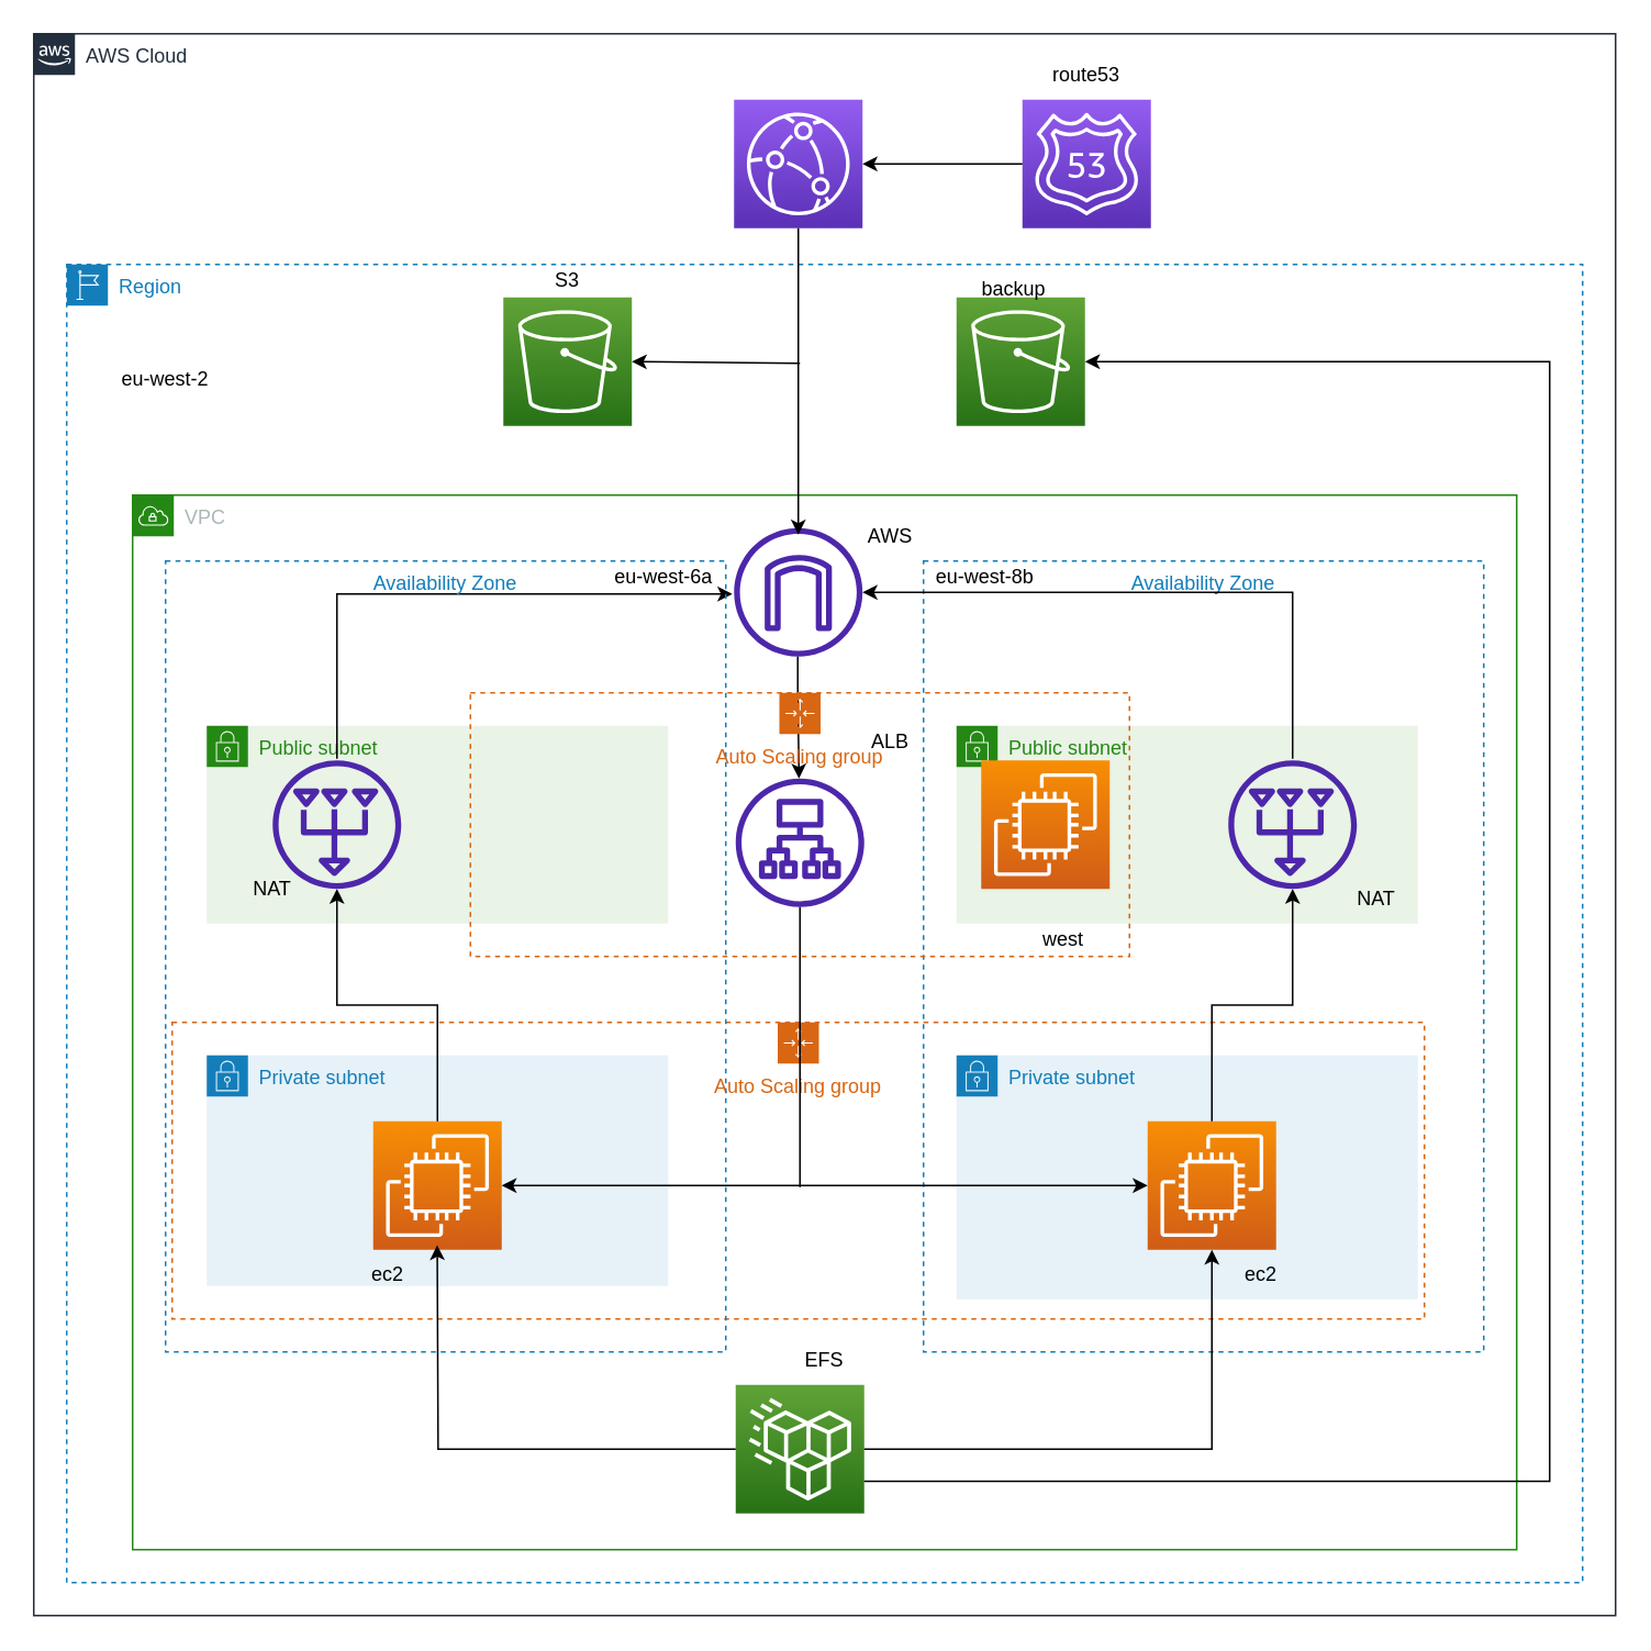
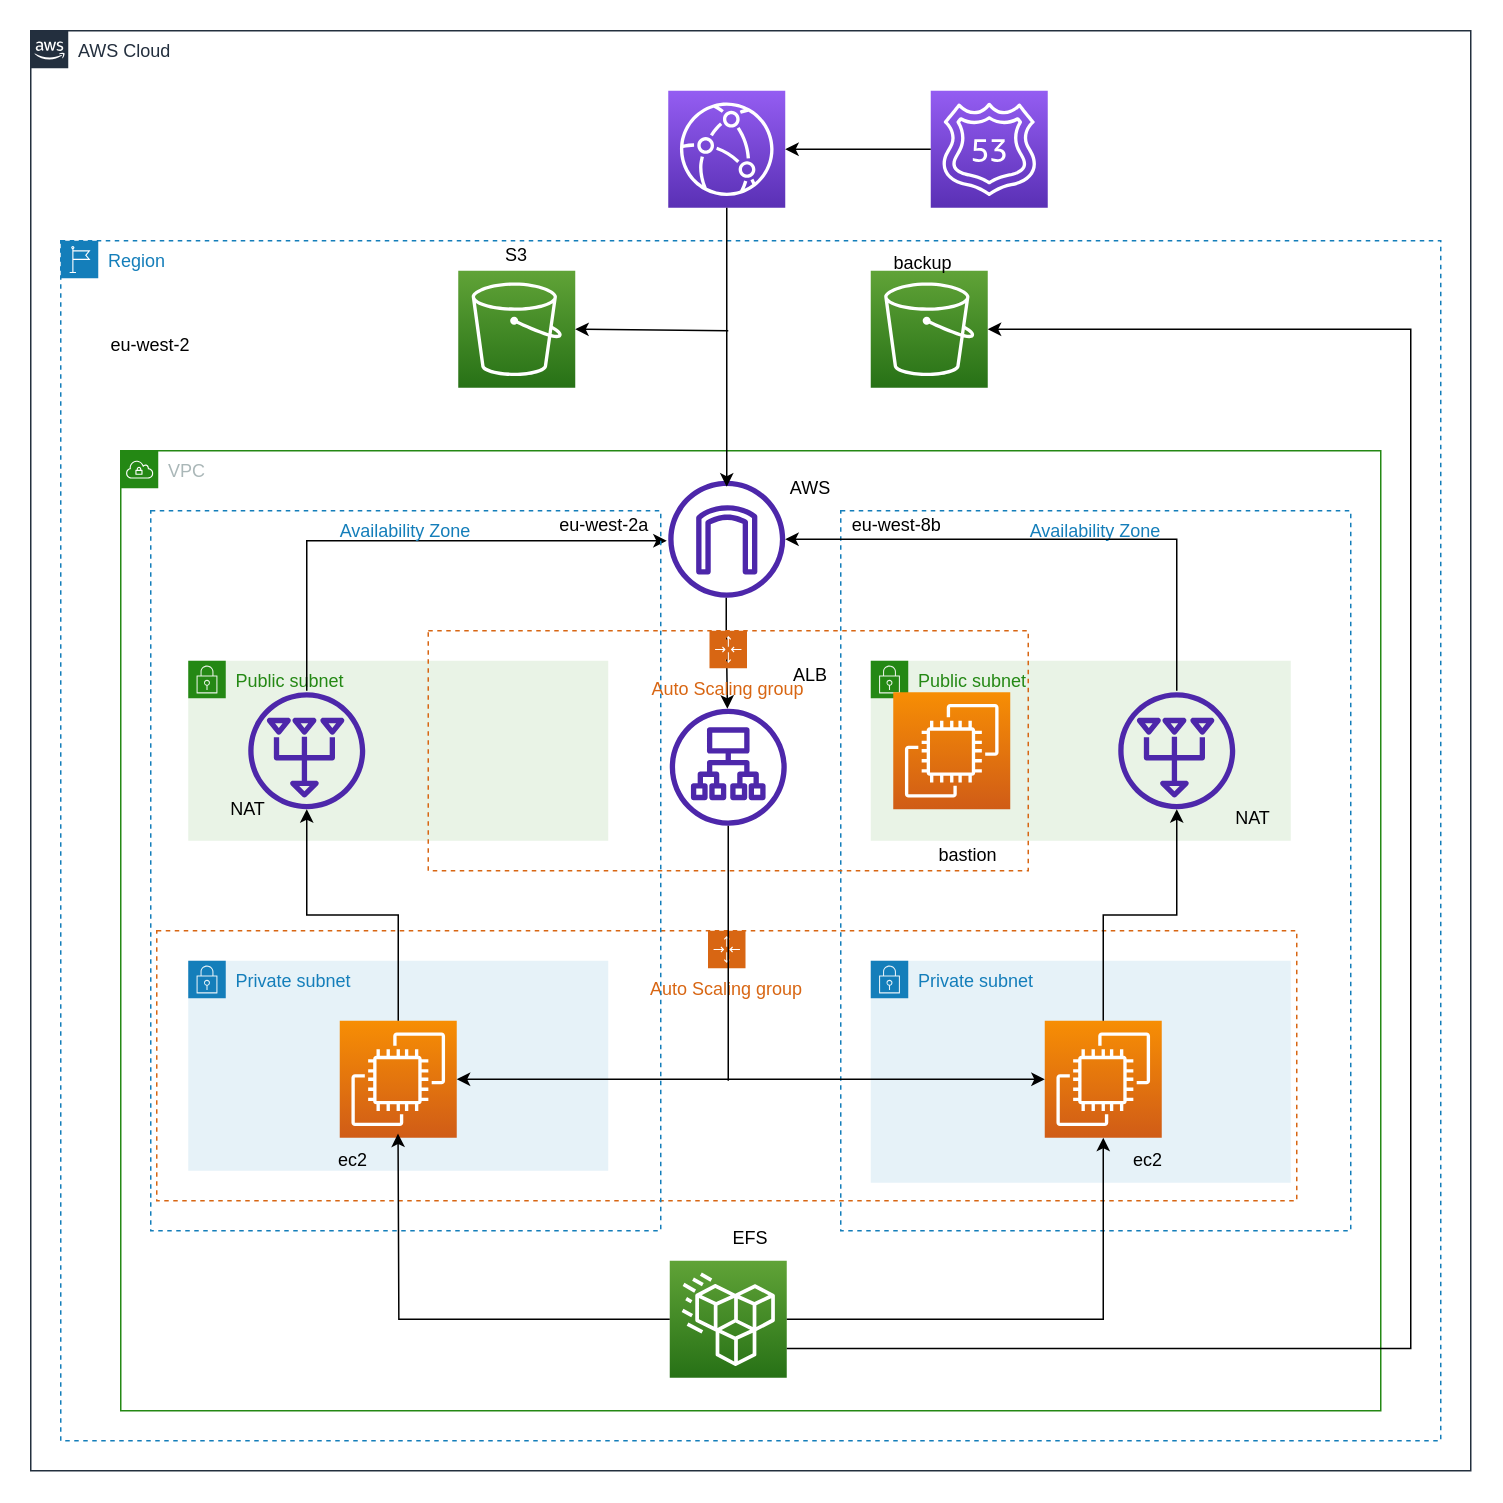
- <mxCell id="37" value="route53" style="text;html=1;strokeColor=none;fillColor=none;align=center;verticalAlign=middle;whiteSpace=wrap;rounded=0;" vertex="1" parent="1"><mxGeometry x="629" y="30" width="60" height="30" as="geometry" /></mxCell>
- <mxCell id="31" value="eu-west-6a" style="text;html=1;strokeColor=none;fillColor=none;align=center;verticalAlign=middle;whiteSpace=wrap;rounded=0;" parent="1" vertex="1"><mxGeometry x="370" y="335" width="65" height="30" as="geometry" /></mxCell>
+ <mxCell id="31" value="eu-west-2a" style="text;html=1;strokeColor=none;fillColor=none;align=center;verticalAlign=middle;whiteSpace=wrap;rounded=0;" parent="1" vertex="1"><mxGeometry x="370" y="335" width="65" height="30" as="geometry" /></mxCell>
- <mxCell id="28" value="west" style="text;html=1;strokeColor=none;fillColor=none;align=center;verticalAlign=middle;whiteSpace=wrap;rounded=0;" parent="1" vertex="1"><mxGeometry x="615" y="555" width="60" height="30" as="geometry" /></mxCell>
+ <mxCell id="28" value="bastion" style="text;html=1;strokeColor=none;fillColor=none;align=center;verticalAlign=middle;whiteSpace=wrap;rounded=0;" parent="1" vertex="1"><mxGeometry x="615" y="555" width="60" height="30" as="geometry" /></mxCell>
